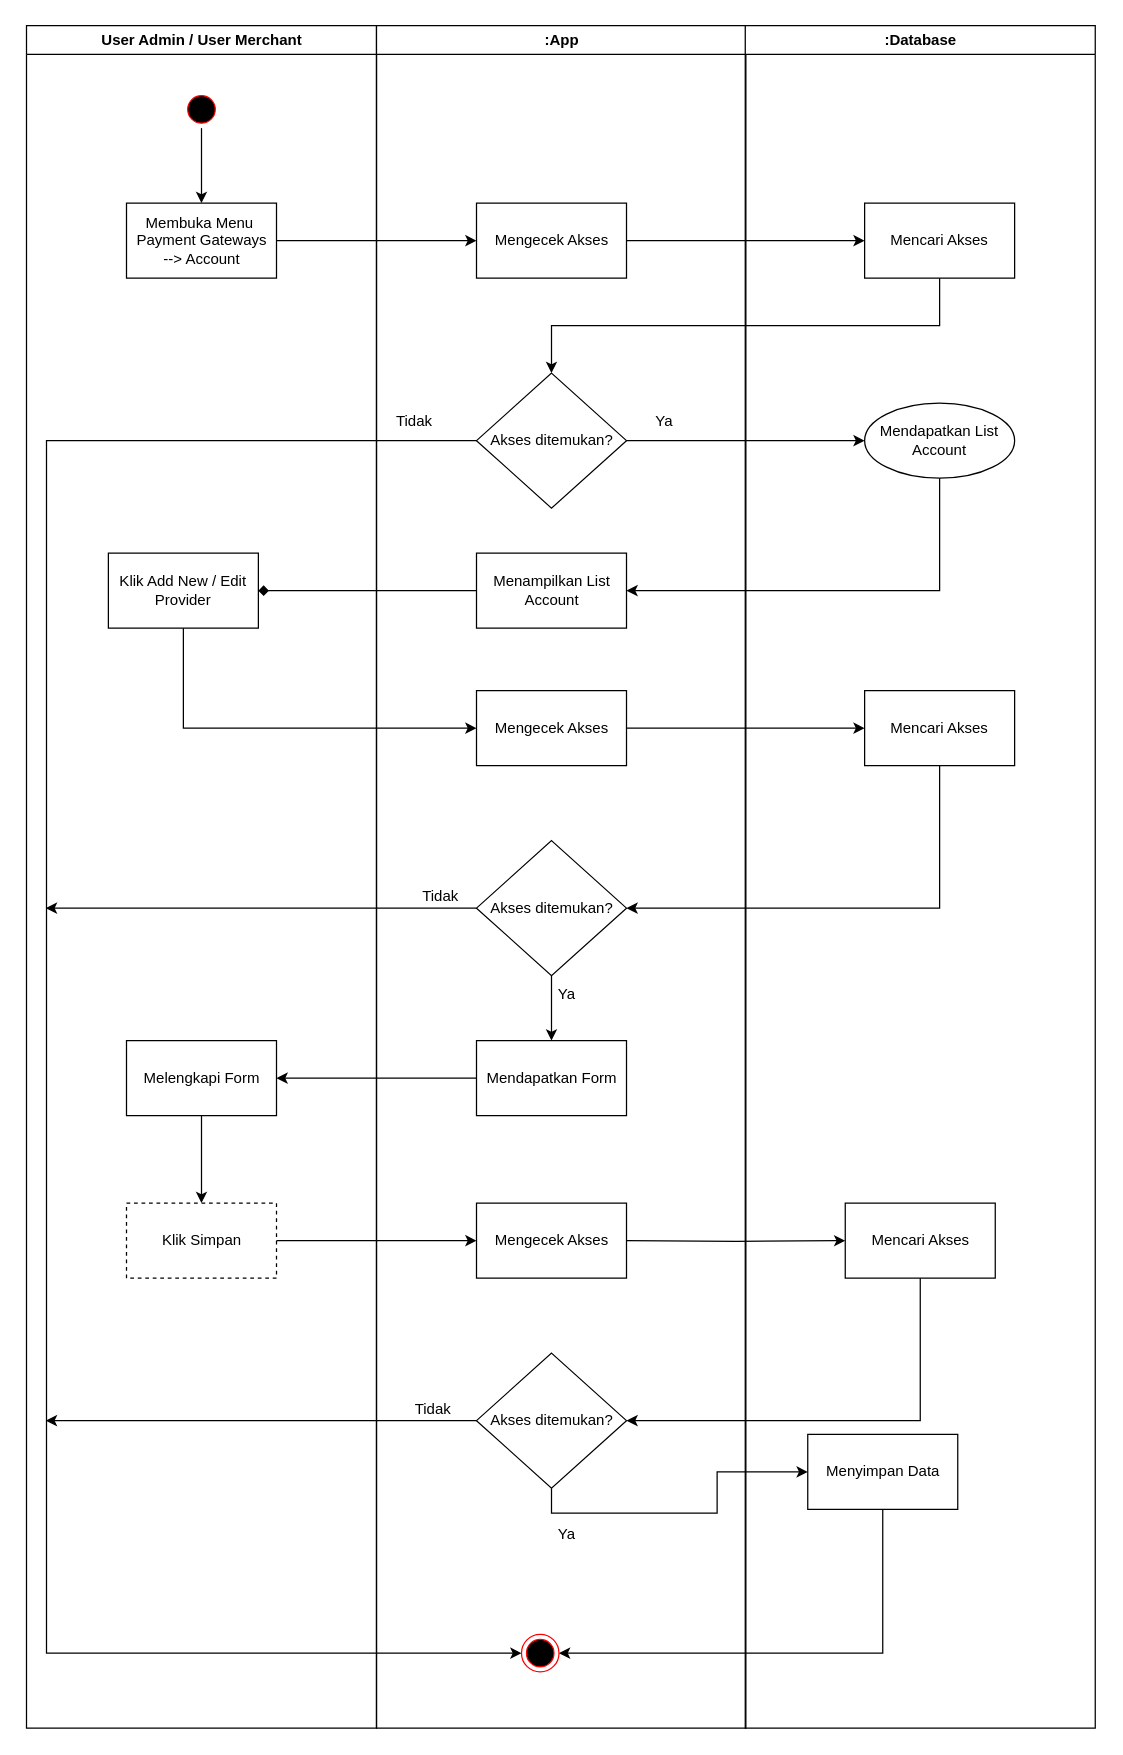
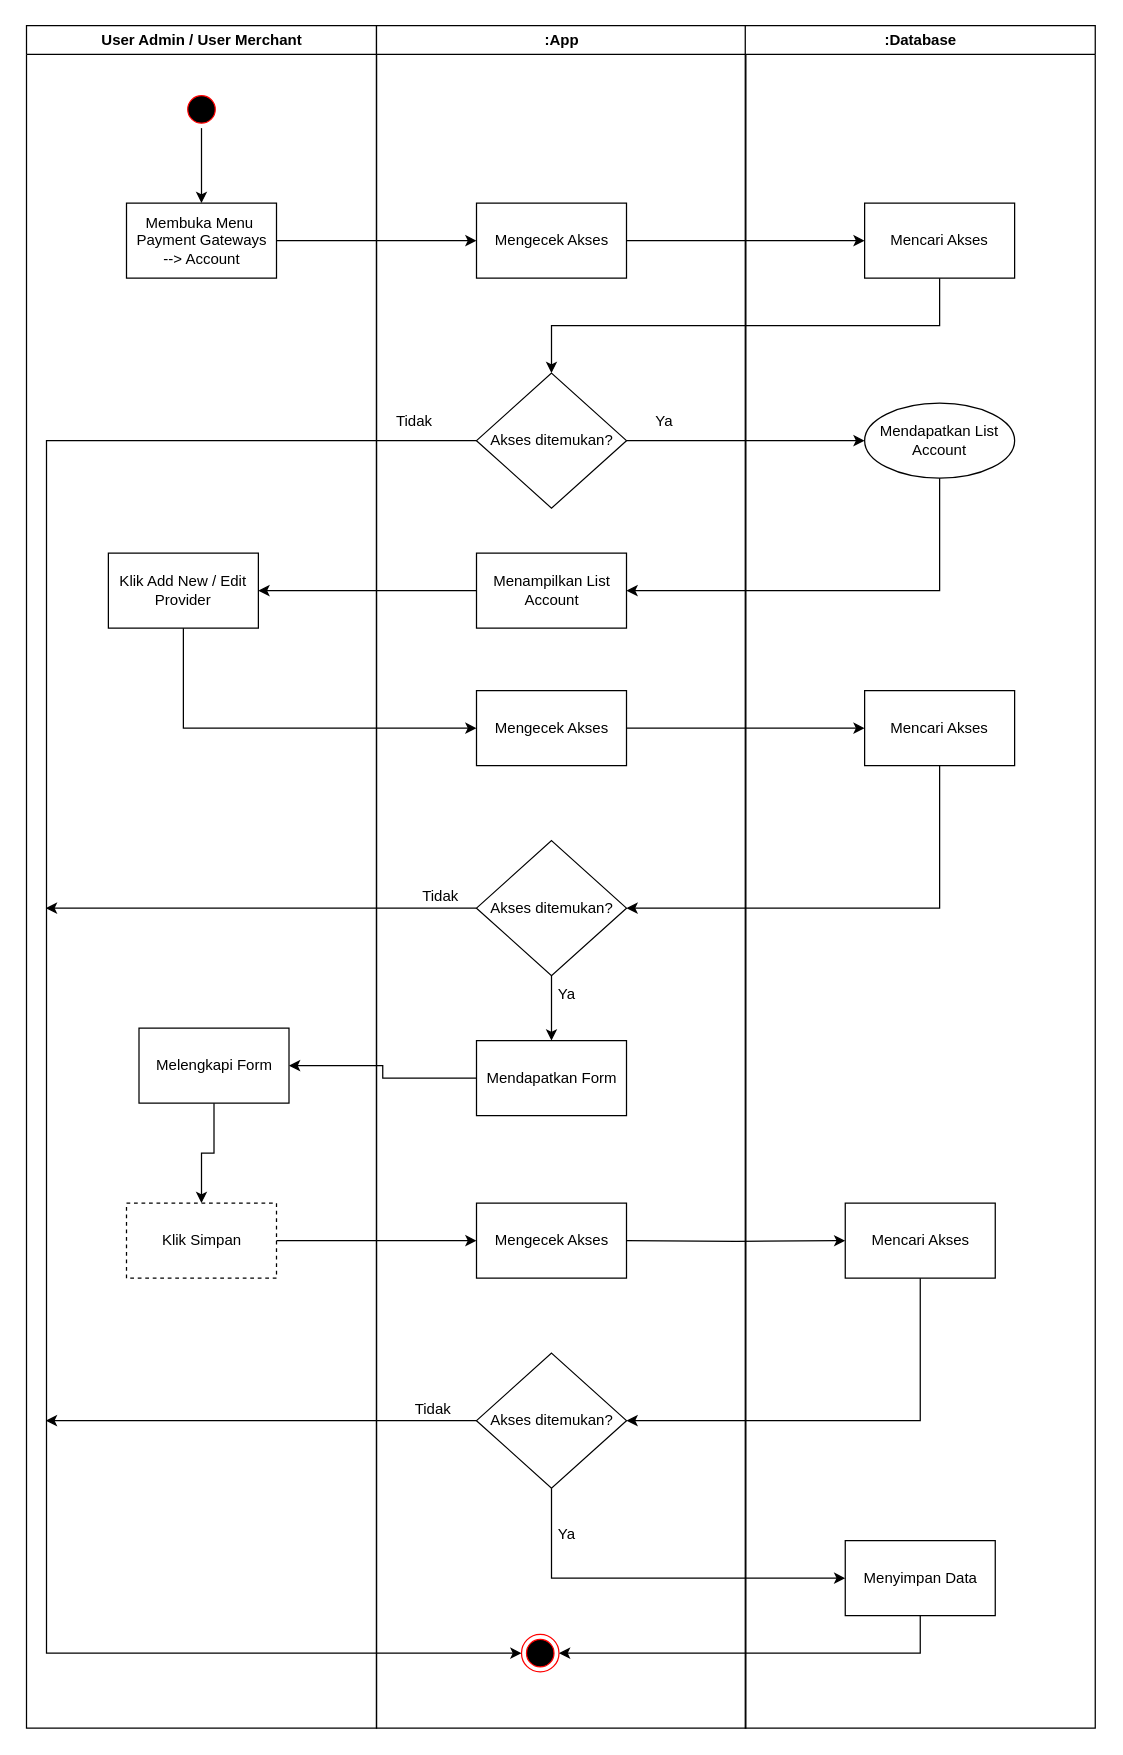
- <mxCell id="35" style="edgeStyle=orthogonalEdgeStyle;rounded=0;orthogonalLoop=1;jettySize=auto;html=1;exitX=0;exitY=0.5;exitDx=0;exitDy=0;entryX=1;entryY=0.5;entryDx=0;entryDy=0;endArrow=diamond;" parent="1" source="13" target="6" edge="1"><mxGeometry relative="1" as="geometry" /></mxCell>
+ <mxCell id="35" style="edgeStyle=orthogonalEdgeStyle;rounded=0;orthogonalLoop=1;jettySize=auto;html=1;exitX=0;exitY=0.5;exitDx=0;exitDy=0;entryX=1;entryY=0.5;entryDx=0;entryDy=0;" parent="1" source="13" target="6" edge="1"><mxGeometry relative="1" as="geometry" /></mxCell>
- <mxCell id="8" value="Melengkapi Form" style="rounded=0;whiteSpace=wrap;html=1;" parent="2" vertex="1"><mxGeometry x="80" y="812" width="120" height="60" as="geometry" /></mxCell>
+ <mxCell id="8" value="Melengkapi Form" style="rounded=0;whiteSpace=wrap;html=1;" parent="2" vertex="1"><mxGeometry x="90" y="802" width="120" height="60" as="geometry" /></mxCell>
- <mxCell id="33" value="Menyimpan Data" style="rounded=0;whiteSpace=wrap;html=1;" parent="28" vertex="1"><mxGeometry x="50" y="1127" width="120" height="60" as="geometry" /></mxCell>
+ <mxCell id="33" value="Menyimpan Data" style="rounded=0;whiteSpace=wrap;html=1;" parent="28" vertex="1"><mxGeometry x="80" y="1212" width="120" height="60" as="geometry" /></mxCell>
